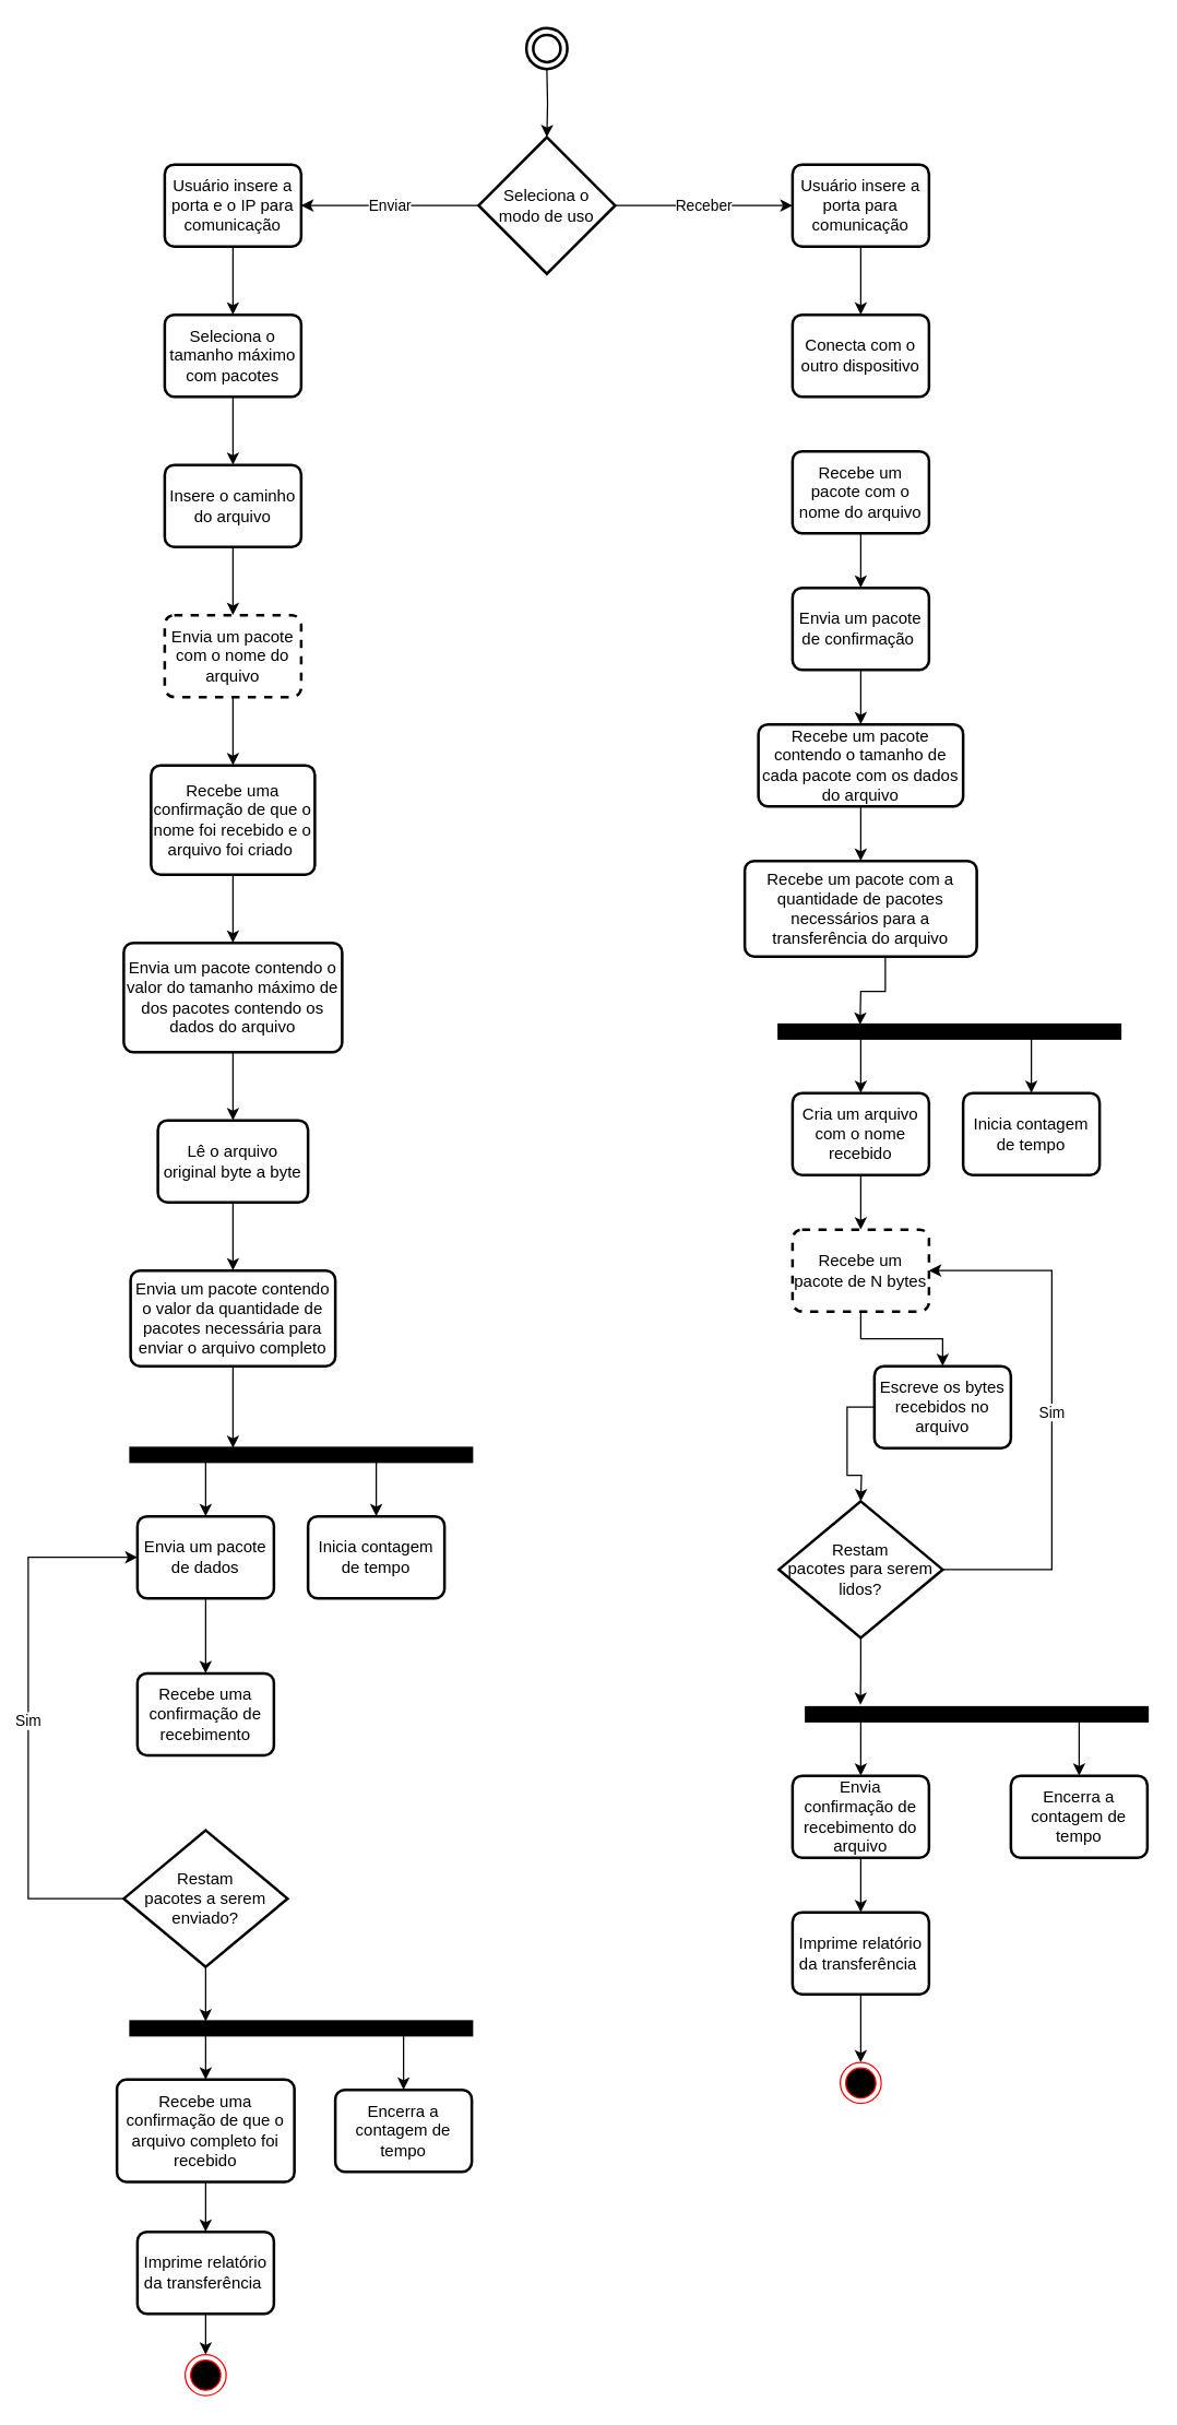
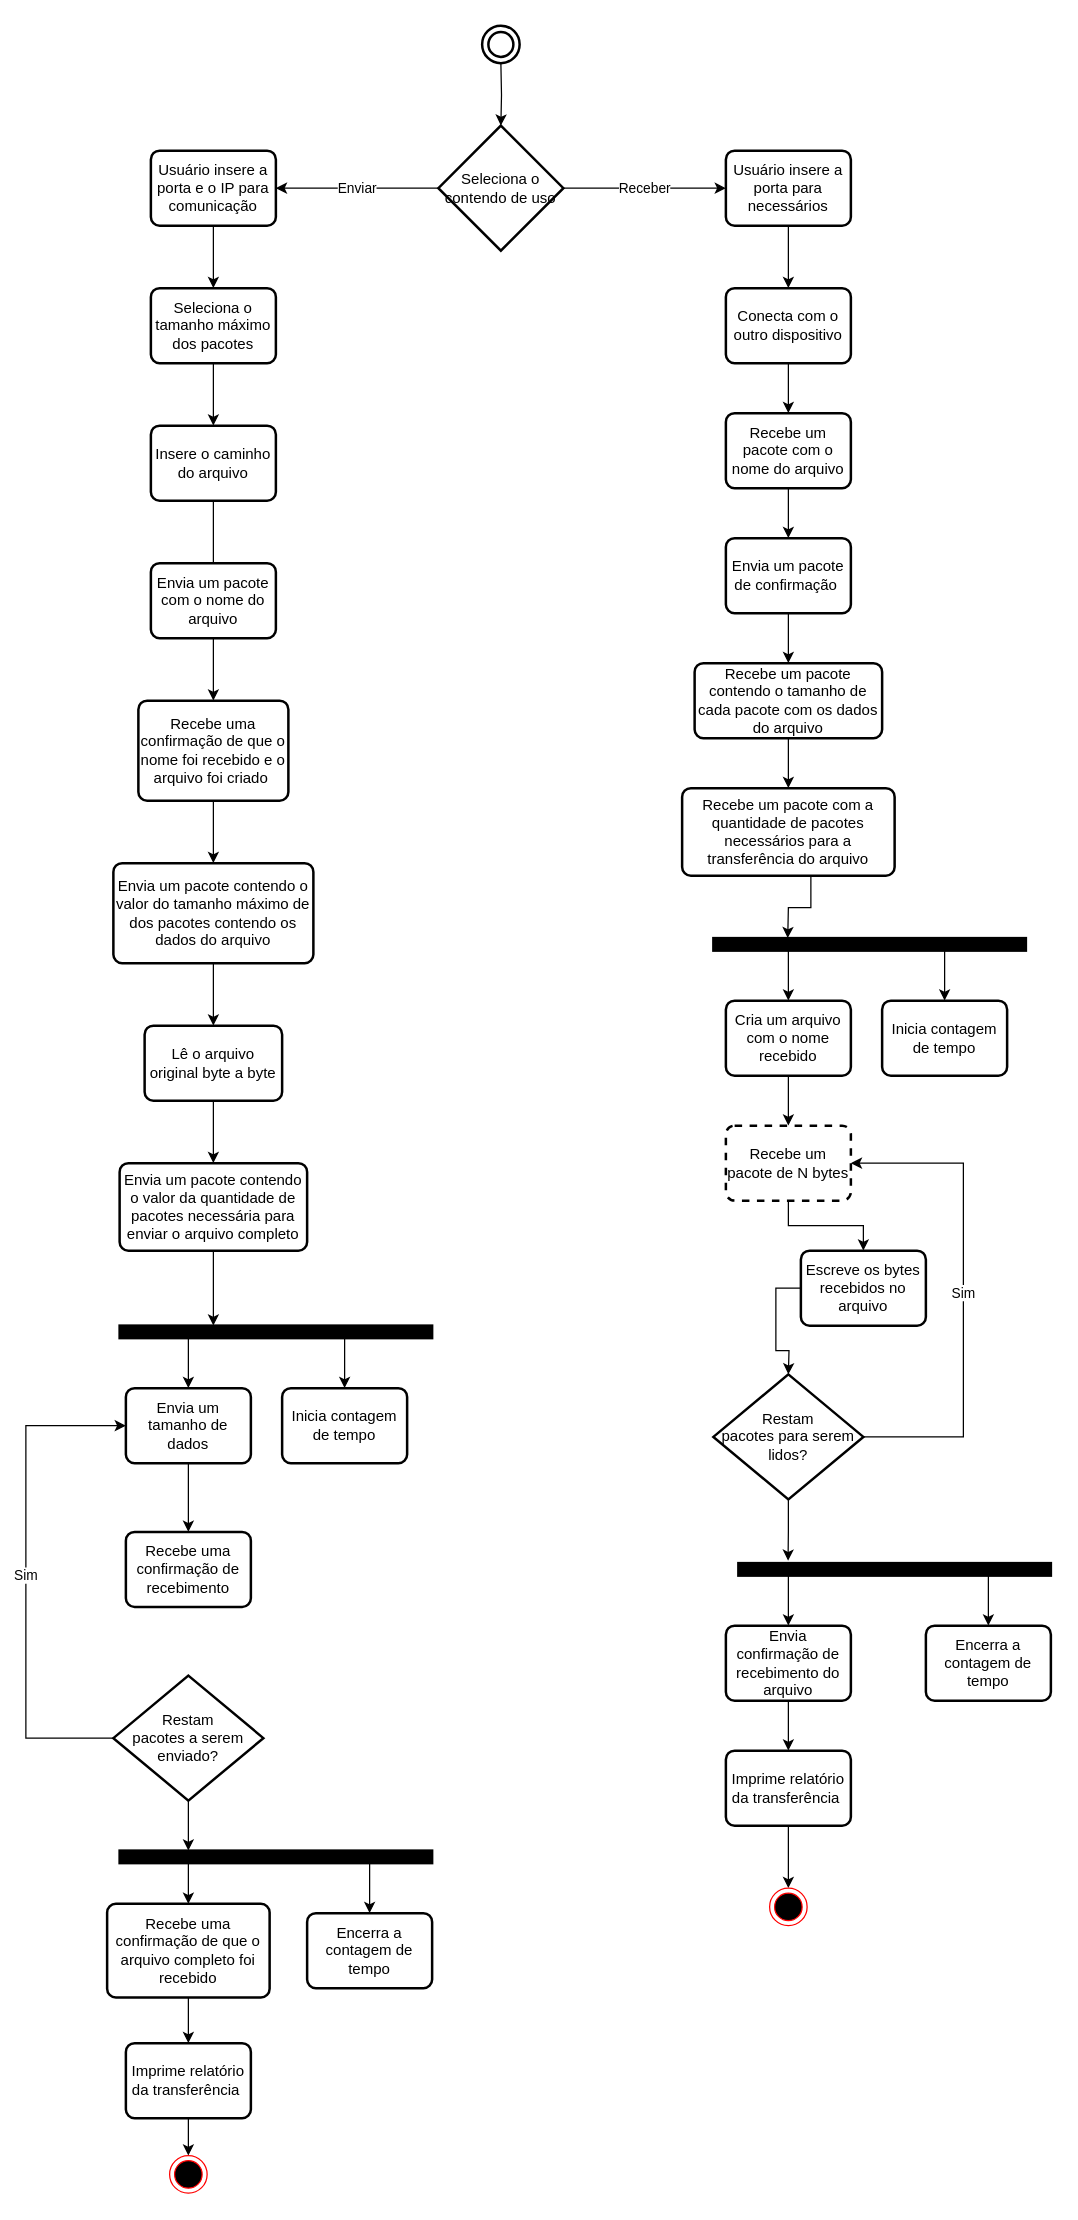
- <mxCell id="4" value="Seleciona o &lt;br&gt;modo de uso" style="strokeWidth=2;html=1;shape=mxgraph.flowchart.decision;whiteSpace=wrap;" vertex="1" parent="1"><mxGeometry x="350" y="100" width="100" height="100" as="geometry" /></mxCell>
+ <mxCell id="4" value="Seleciona o &lt;br&gt;contendo de uso" style="strokeWidth=2;html=1;shape=mxgraph.flowchart.decision;whiteSpace=wrap;" vertex="1" parent="1"><mxGeometry x="350" y="100" width="100" height="100" as="geometry" /></mxCell>
- <mxCell id="7" value="Usuário insere a porta para comunicação" style="rounded=1;whiteSpace=wrap;html=1;absoluteArcSize=1;arcSize=14;strokeWidth=2;" vertex="1" parent="1"><mxGeometry x="580" y="120" width="100" height="60" as="geometry" /></mxCell>
+ <mxCell id="7" value="Usuário insere a porta para necessários" style="rounded=1;whiteSpace=wrap;html=1;absoluteArcSize=1;arcSize=14;strokeWidth=2;" vertex="1" parent="1"><mxGeometry x="580" y="120" width="100" height="60" as="geometry" /></mxCell>
- <mxCell id="44" value="Seleciona o tamanho máximo com pacotes" style="rounded=1;whiteSpace=wrap;html=1;absoluteArcSize=1;arcSize=14;strokeWidth=2;" vertex="1" parent="1"><mxGeometry x="120" y="230" width="100" height="60" as="geometry" /></mxCell>
+ <mxCell id="44" value="Seleciona o tamanho máximo dos pacotes" style="rounded=1;whiteSpace=wrap;html=1;absoluteArcSize=1;arcSize=14;strokeWidth=2;" vertex="1" parent="1"><mxGeometry x="120" y="230" width="100" height="60" as="geometry" /></mxCell>
+ <mxCell id="12" style="edgeStyle=orthogonalEdgeStyle;rounded=0;orthogonalLoop=1;jettySize=auto;html=1;entryX=0.5;entryY=0;entryDx=0;entryDy=0;" edge="1" parent="1" source="13" target="9"><mxGeometry relative="1" as="geometry" /></mxCell>
- <mxCell id="45" value="" style="edgeStyle=orthogonalEdgeStyle;rounded=0;orthogonalLoop=1;jettySize=auto;html=1;" edge="1" parent="1" source="46" target="48"><mxGeometry relative="1" as="geometry" /></mxCell>
+ <mxCell id="45" value="" style="edgeStyle=orthogonalEdgeStyle;rounded=0;orthogonalLoop=1;jettySize=auto;html=1;endArrow=none;" edge="1" parent="1" source="46" target="48"><mxGeometry relative="1" as="geometry" /></mxCell>
- <mxCell id="48" value="Envia um pacote com o nome do arquivo" style="rounded=1;whiteSpace=wrap;html=1;absoluteArcSize=1;arcSize=14;strokeWidth=2;dashed=1;" vertex="1" parent="1"><mxGeometry x="120" y="450" width="100" height="60" as="geometry" /></mxCell>
+ <mxCell id="48" value="Envia um pacote com o nome do arquivo" style="rounded=1;whiteSpace=wrap;html=1;absoluteArcSize=1;arcSize=14;strokeWidth=2;" vertex="1" parent="1"><mxGeometry x="120" y="450" width="100" height="60" as="geometry" /></mxCell>
- <mxCell id="58" value="Envia um pacote de dados" style="rounded=1;whiteSpace=wrap;html=1;absoluteArcSize=1;arcSize=14;strokeWidth=2;" vertex="1" parent="1"><mxGeometry x="100" y="1110" width="100" height="60" as="geometry" /></mxCell>
+ <mxCell id="58" value="Envia um tamanho de dados" style="rounded=1;whiteSpace=wrap;html=1;absoluteArcSize=1;arcSize=14;strokeWidth=2;" vertex="1" parent="1"><mxGeometry x="100" y="1110" width="100" height="60" as="geometry" /></mxCell>
